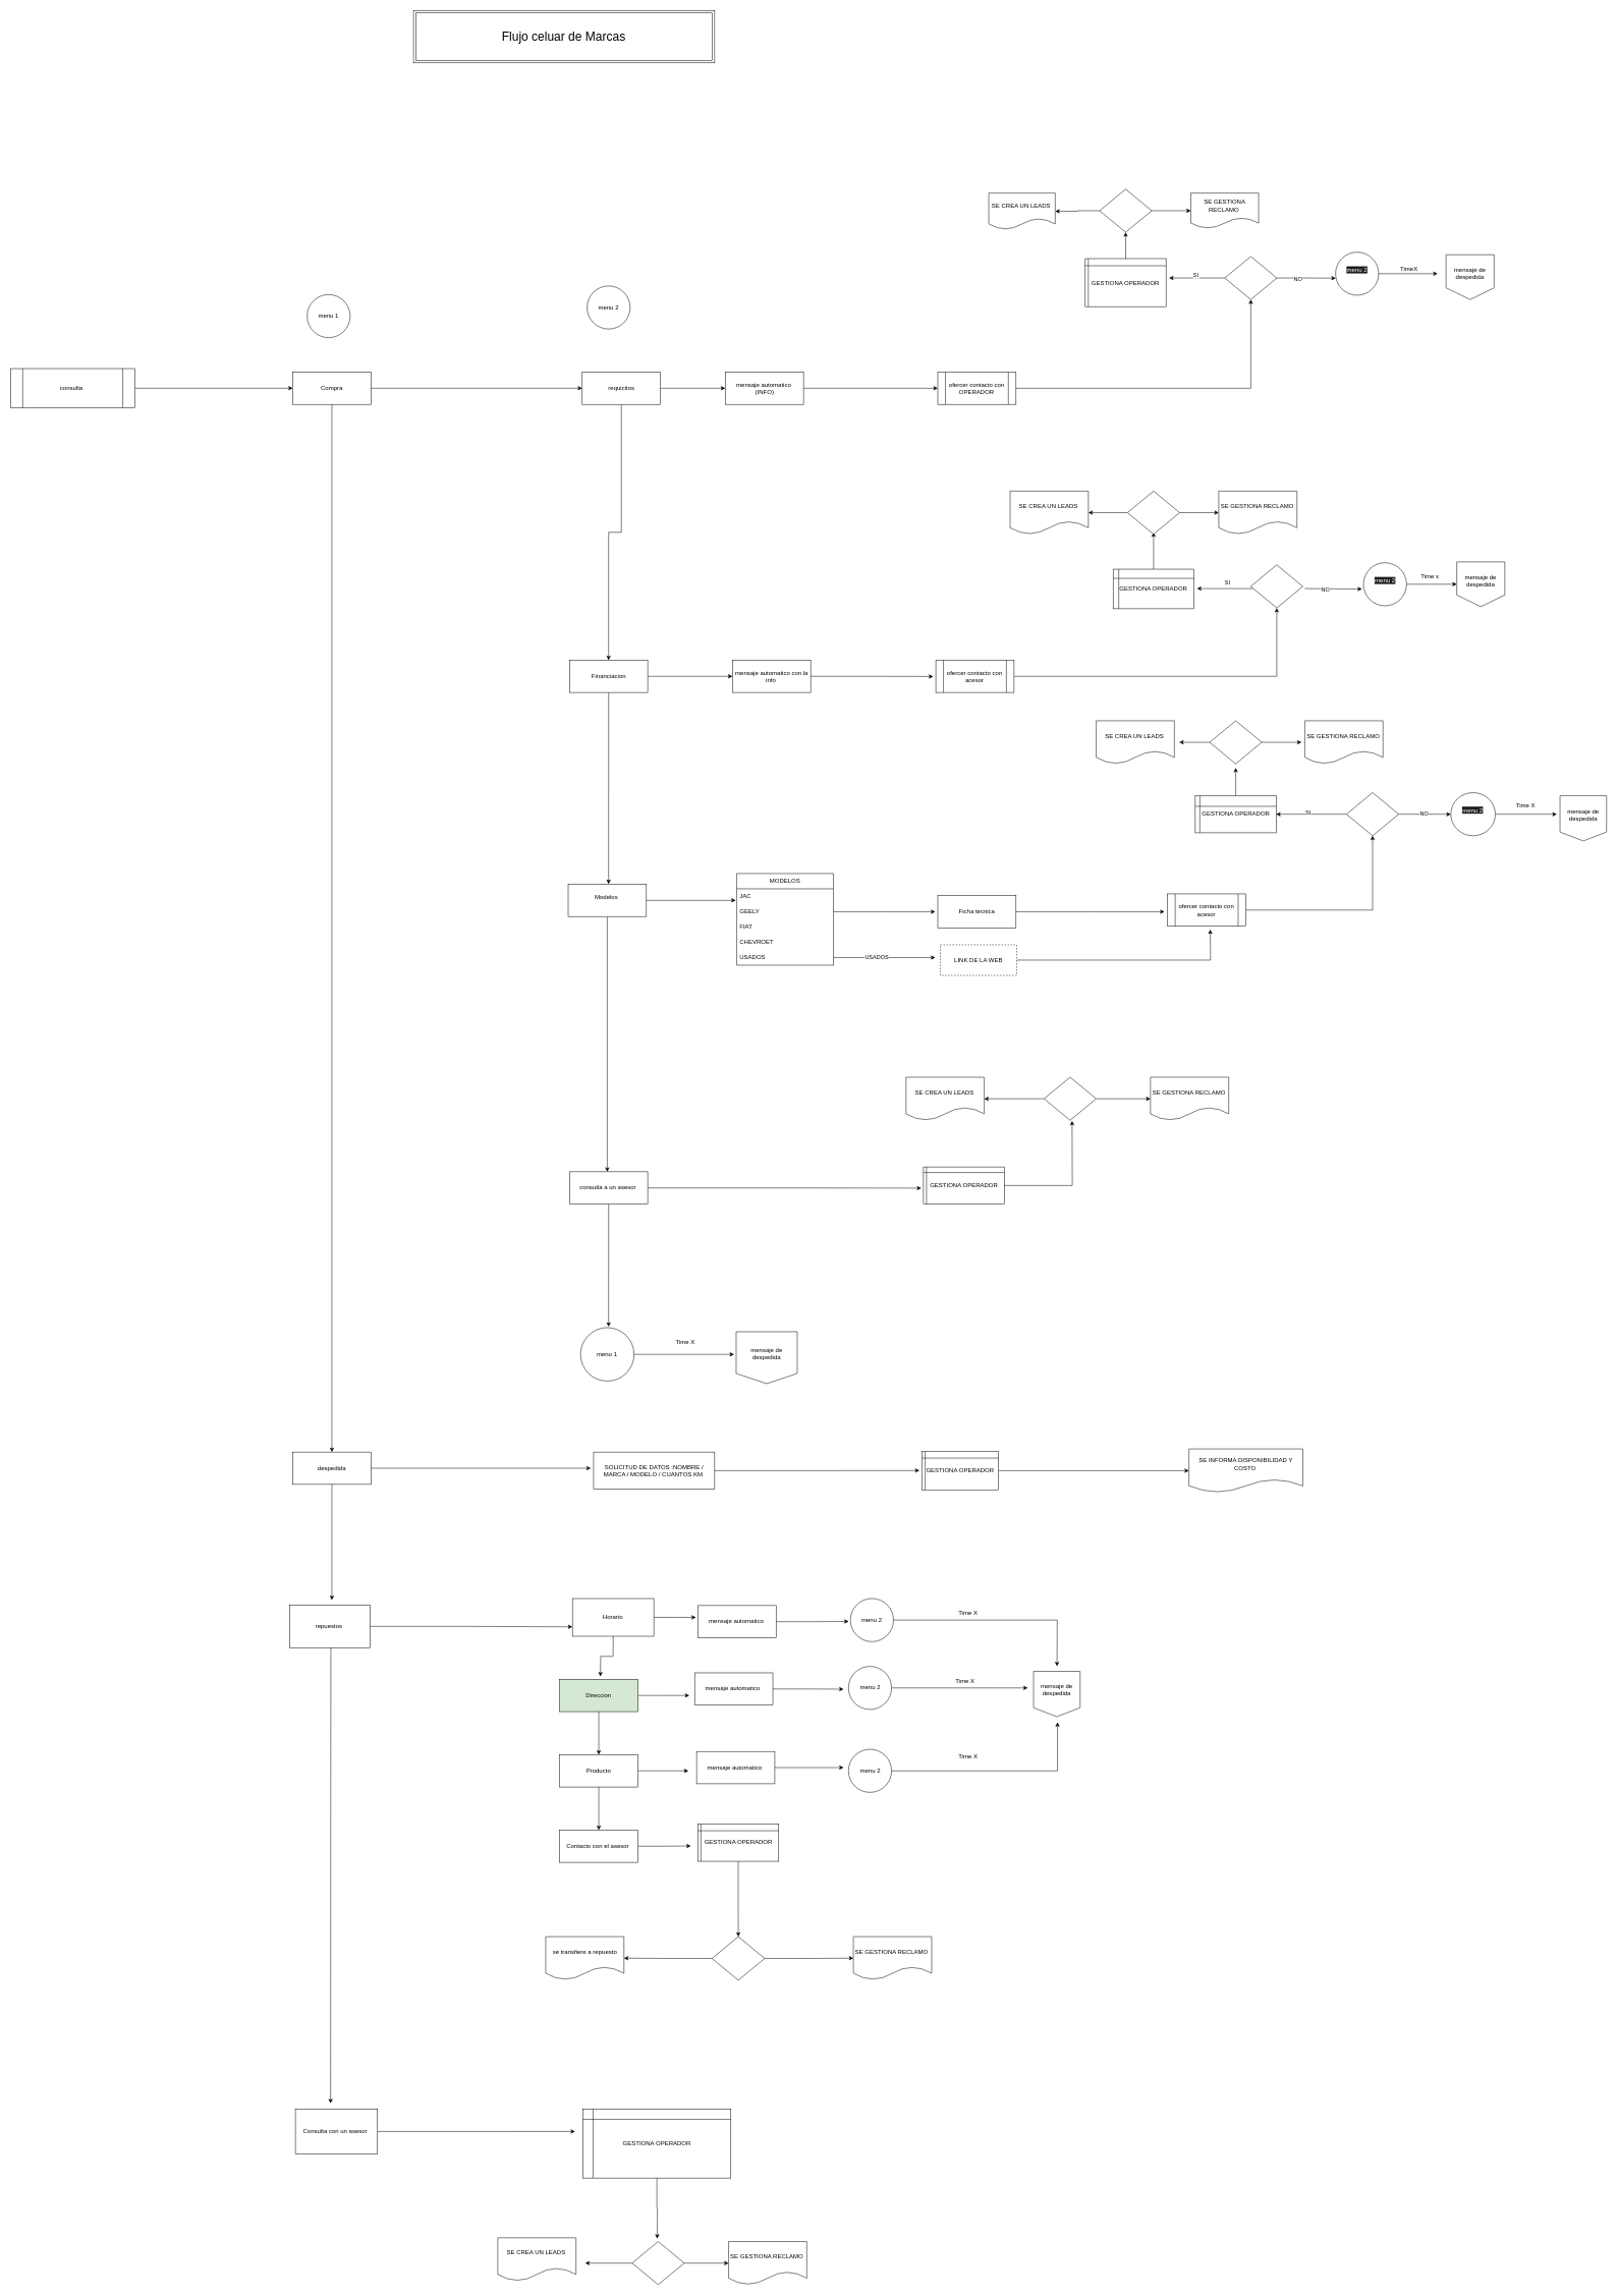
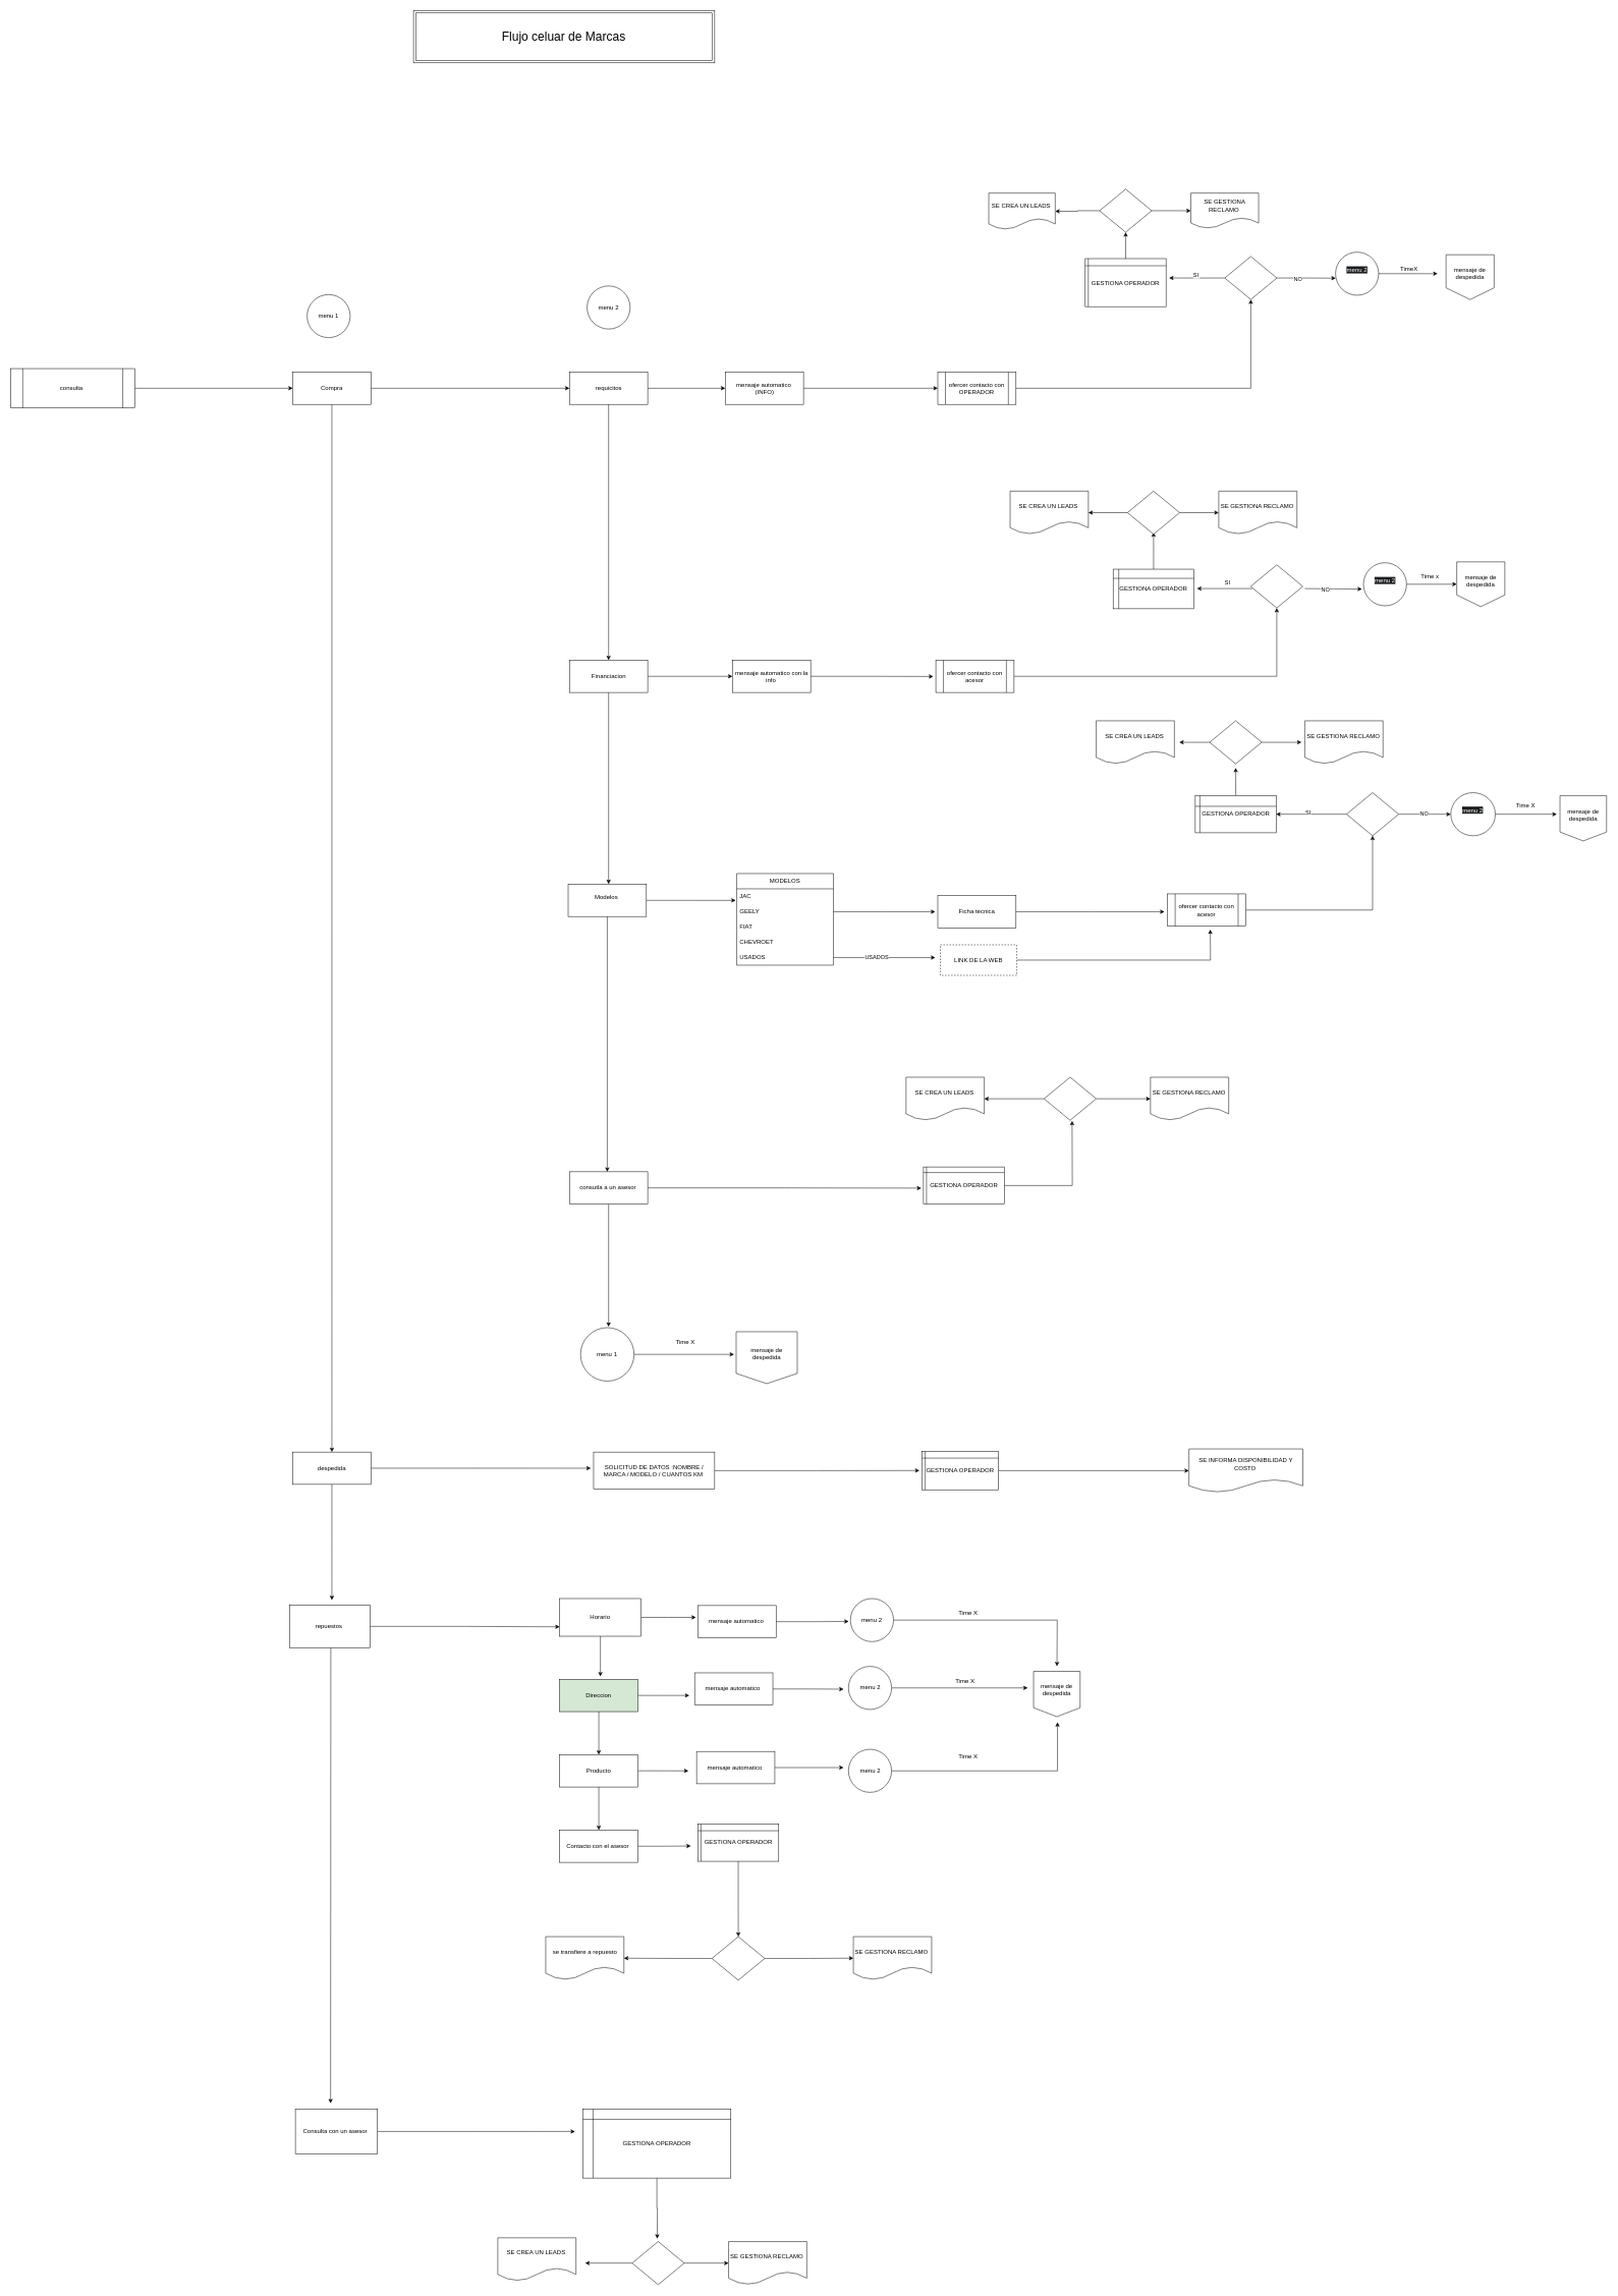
- <mxCell id="60" value="&lt;font style=&quot;vertical-align: inherit;&quot;&gt;&lt;font style=&quot;vertical-align: inherit;&quot;&gt;&lt;font style=&quot;vertical-align: inherit;&quot;&gt;&lt;font style=&quot;vertical-align: inherit;&quot;&gt;requicitos&lt;/font&gt;&lt;/font&gt;&lt;/font&gt;&lt;/font&gt;" style="whiteSpace=wrap;html=1;strokeColor=light-dark(#000000,#0000FF);" vertex="1" parent="1"><mxGeometry x="1142.667" y="730.261" width="153.611" height="63.444" as="geometry" /></mxCell>
+ <mxCell id="60" value="&lt;font style=&quot;vertical-align: inherit;&quot;&gt;&lt;font style=&quot;vertical-align: inherit;&quot;&gt;&lt;font style=&quot;vertical-align: inherit;&quot;&gt;&lt;font style=&quot;vertical-align: inherit;&quot;&gt;requicitos&lt;/font&gt;&lt;/font&gt;&lt;/font&gt;&lt;/font&gt;" style="whiteSpace=wrap;html=1;strokeColor=light-dark(#000000,#0000FF);" vertex="1" parent="1"><mxGeometry x="1117.667" y="730.261" width="153.611" height="63.444" as="geometry" /></mxCell>
- <mxCell id="128" value="&lt;font style=&quot;vertical-align: inherit;&quot;&gt;&lt;font style=&quot;vertical-align: inherit;&quot;&gt;Horario&lt;/font&gt;&lt;/font&gt;" style="whiteSpace=wrap;html=1;strokeColor=light-dark(#000000,#0000FF);" vertex="1" parent="1"><mxGeometry x="1123.469" y="3138.802" width="159.81" height="74.02" as="geometry" /></mxCell>
+ <mxCell id="128" value="&lt;font style=&quot;vertical-align: inherit;&quot;&gt;&lt;font style=&quot;vertical-align: inherit;&quot;&gt;Horario&lt;/font&gt;&lt;/font&gt;" style="whiteSpace=wrap;html=1;strokeColor=light-dark(#000000,#0000FF);" vertex="1" parent="1"><mxGeometry x="1098.469" y="3138.802" width="159.81" height="74.02" as="geometry" /></mxCell>
